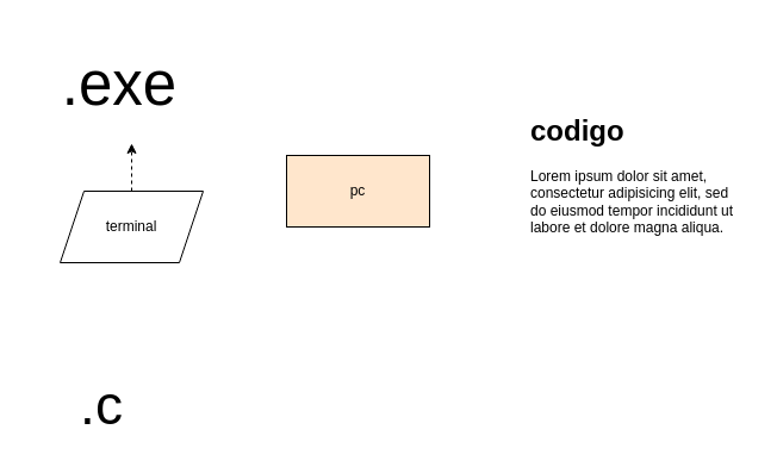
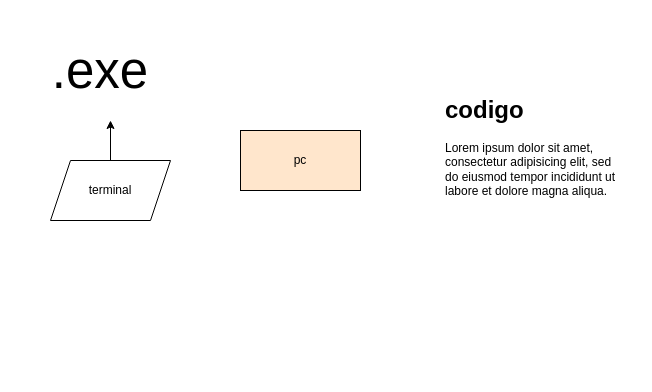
- <mxCell id="4" value="" style="edgeStyle=orthogonalEdgeStyle;rounded=0;orthogonalLoop=1;jettySize=auto;html=1;dashed=1;" edge="1" parent="1" source="5" target="6"><mxGeometry relative="1" as="geometry"><Array as="points"><mxPoint x="110" y="100" /><mxPoint x="110" y="100" /></Array></mxGeometry></mxCell>
+ <mxCell id="4" value="" style="edgeStyle=orthogonalEdgeStyle;rounded=0;orthogonalLoop=1;jettySize=auto;html=1;" edge="1" parent="1" source="5" target="6"><mxGeometry relative="1" as="geometry"><Array as="points"><mxPoint x="110" y="100" /><mxPoint x="110" y="100" /></Array></mxGeometry></mxCell>
- <mxCell id="7" value="&lt;font style=&quot;font-size: 46px;&quot;&gt;.c&lt;/font&gt;" style="text;html=1;align=center;verticalAlign=middle;whiteSpace=wrap;rounded=0;" vertex="1" parent="1"><mxGeometry x="30" y="310" width="110" height="60" as="geometry" /></mxCell>
